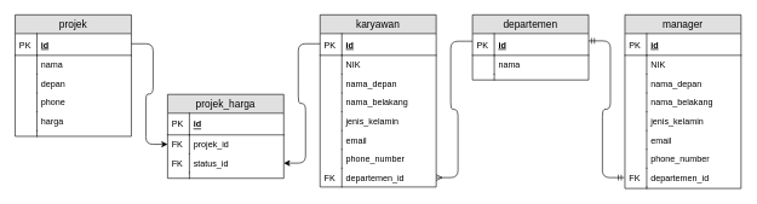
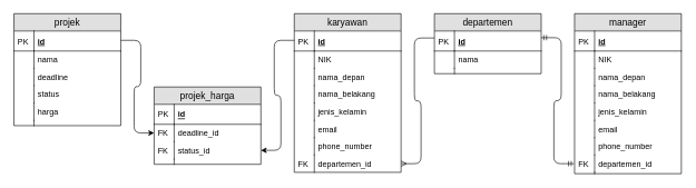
- <mxCell id="60" value="depan" style="shape=partialRectangle;top=0;left=0;right=0;bottom=0;align=left;verticalAlign=top;fillColor=none;spacingLeft=34;spacingRight=4;overflow=hidden;rotatable=0;points=[[0,0.5],[1,0.5]];portConstraint=eastwest;dropTarget=0;fontSize=12;" vertex="1" parent="55"><mxGeometry y="82" width="160" height="26" as="geometry" /></mxCell>
+ <mxCell id="60" value="deadline" style="shape=partialRectangle;top=0;left=0;right=0;bottom=0;align=left;verticalAlign=top;fillColor=none;spacingLeft=34;spacingRight=4;overflow=hidden;rotatable=0;points=[[0,0.5],[1,0.5]];portConstraint=eastwest;dropTarget=0;fontSize=12;" vertex="1" parent="55"><mxGeometry y="82" width="160" height="26" as="geometry" /></mxCell>
- <mxCell id="62" value="phone" style="shape=partialRectangle;top=0;left=0;right=0;bottom=0;align=left;verticalAlign=top;fillColor=none;spacingLeft=34;spacingRight=4;overflow=hidden;rotatable=0;points=[[0,0.5],[1,0.5]];portConstraint=eastwest;dropTarget=0;fontSize=12;" vertex="1" parent="55"><mxGeometry y="108" width="160" height="26" as="geometry" /></mxCell>
+ <mxCell id="62" value="status" style="shape=partialRectangle;top=0;left=0;right=0;bottom=0;align=left;verticalAlign=top;fillColor=none;spacingLeft=34;spacingRight=4;overflow=hidden;rotatable=0;points=[[0,0.5],[1,0.5]];portConstraint=eastwest;dropTarget=0;fontSize=12;" vertex="1" parent="55"><mxGeometry y="108" width="160" height="26" as="geometry" /></mxCell>
- <mxCell id="49" value="projek_id" style="shape=partialRectangle;top=0;left=0;right=0;bottom=0;align=left;verticalAlign=top;fillColor=none;spacingLeft=34;spacingRight=4;overflow=hidden;rotatable=0;points=[[0,0.5],[1,0.5]];portConstraint=eastwest;dropTarget=0;fontSize=12;" vertex="1" parent="46"><mxGeometry y="56" width="160" height="26" as="geometry" /></mxCell>
+ <mxCell id="49" value="deadline_id" style="shape=partialRectangle;top=0;left=0;right=0;bottom=0;align=left;verticalAlign=top;fillColor=none;spacingLeft=34;spacingRight=4;overflow=hidden;rotatable=0;points=[[0,0.5],[1,0.5]];portConstraint=eastwest;dropTarget=0;fontSize=12;" vertex="1" parent="46"><mxGeometry y="56" width="160" height="26" as="geometry" /></mxCell>
